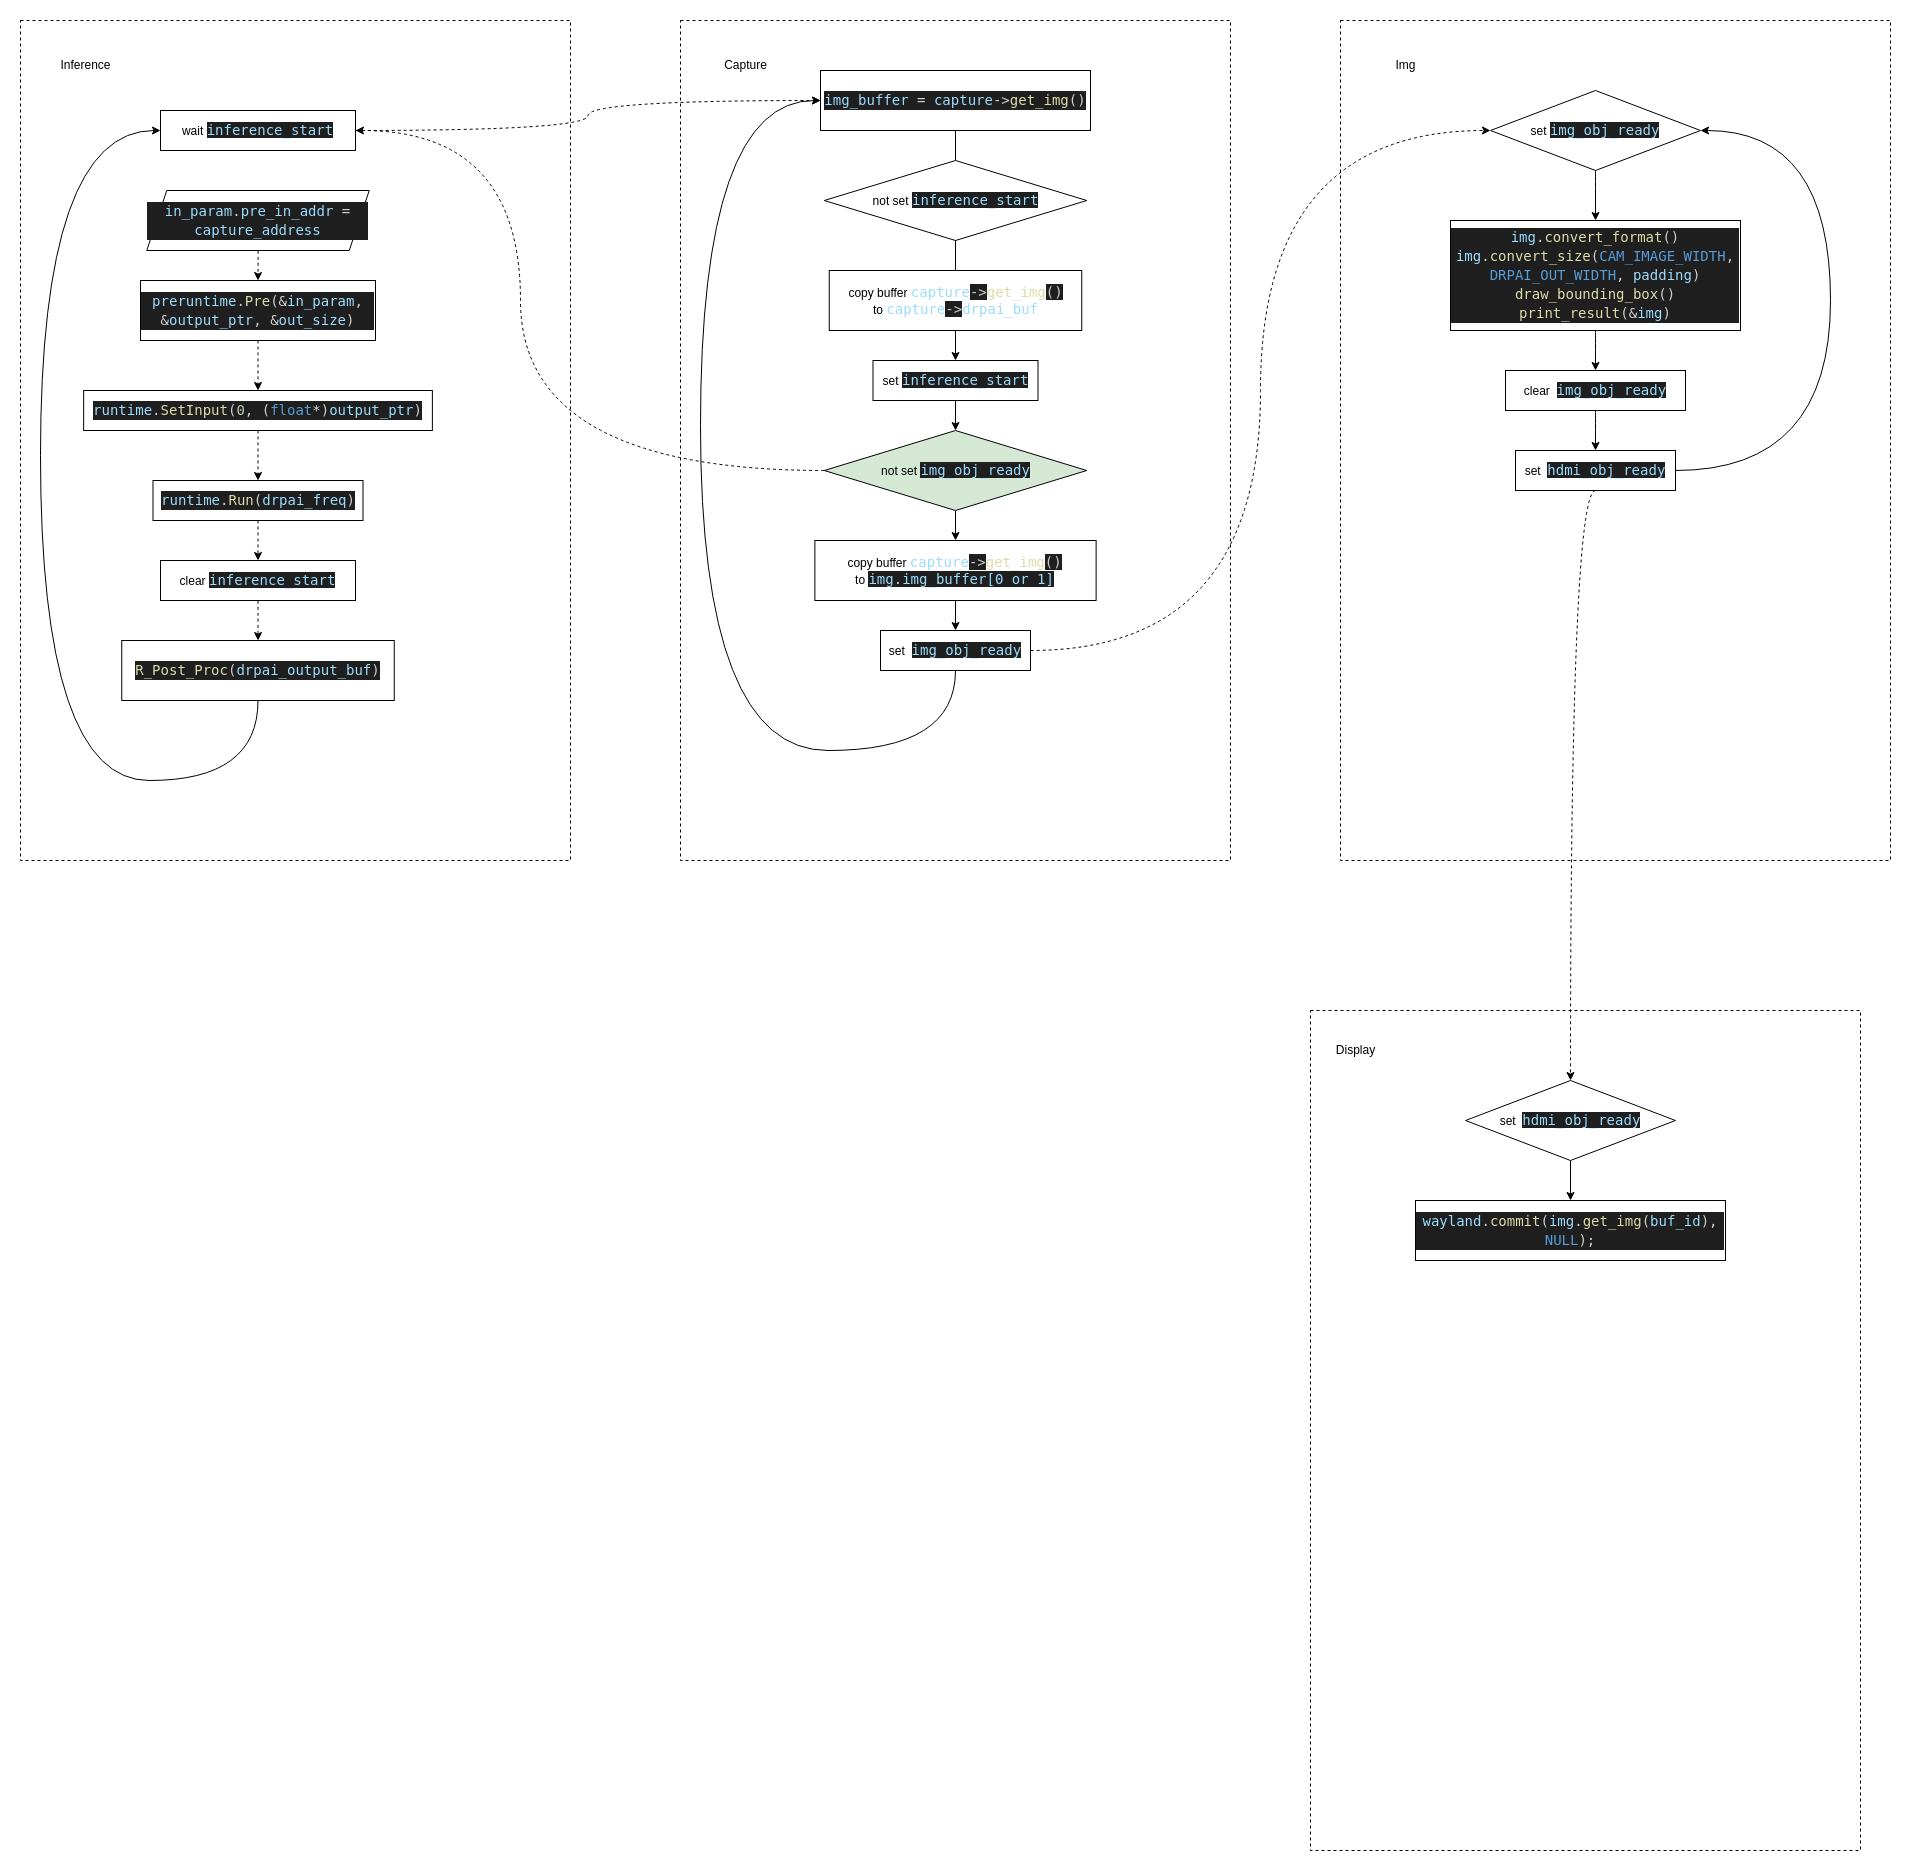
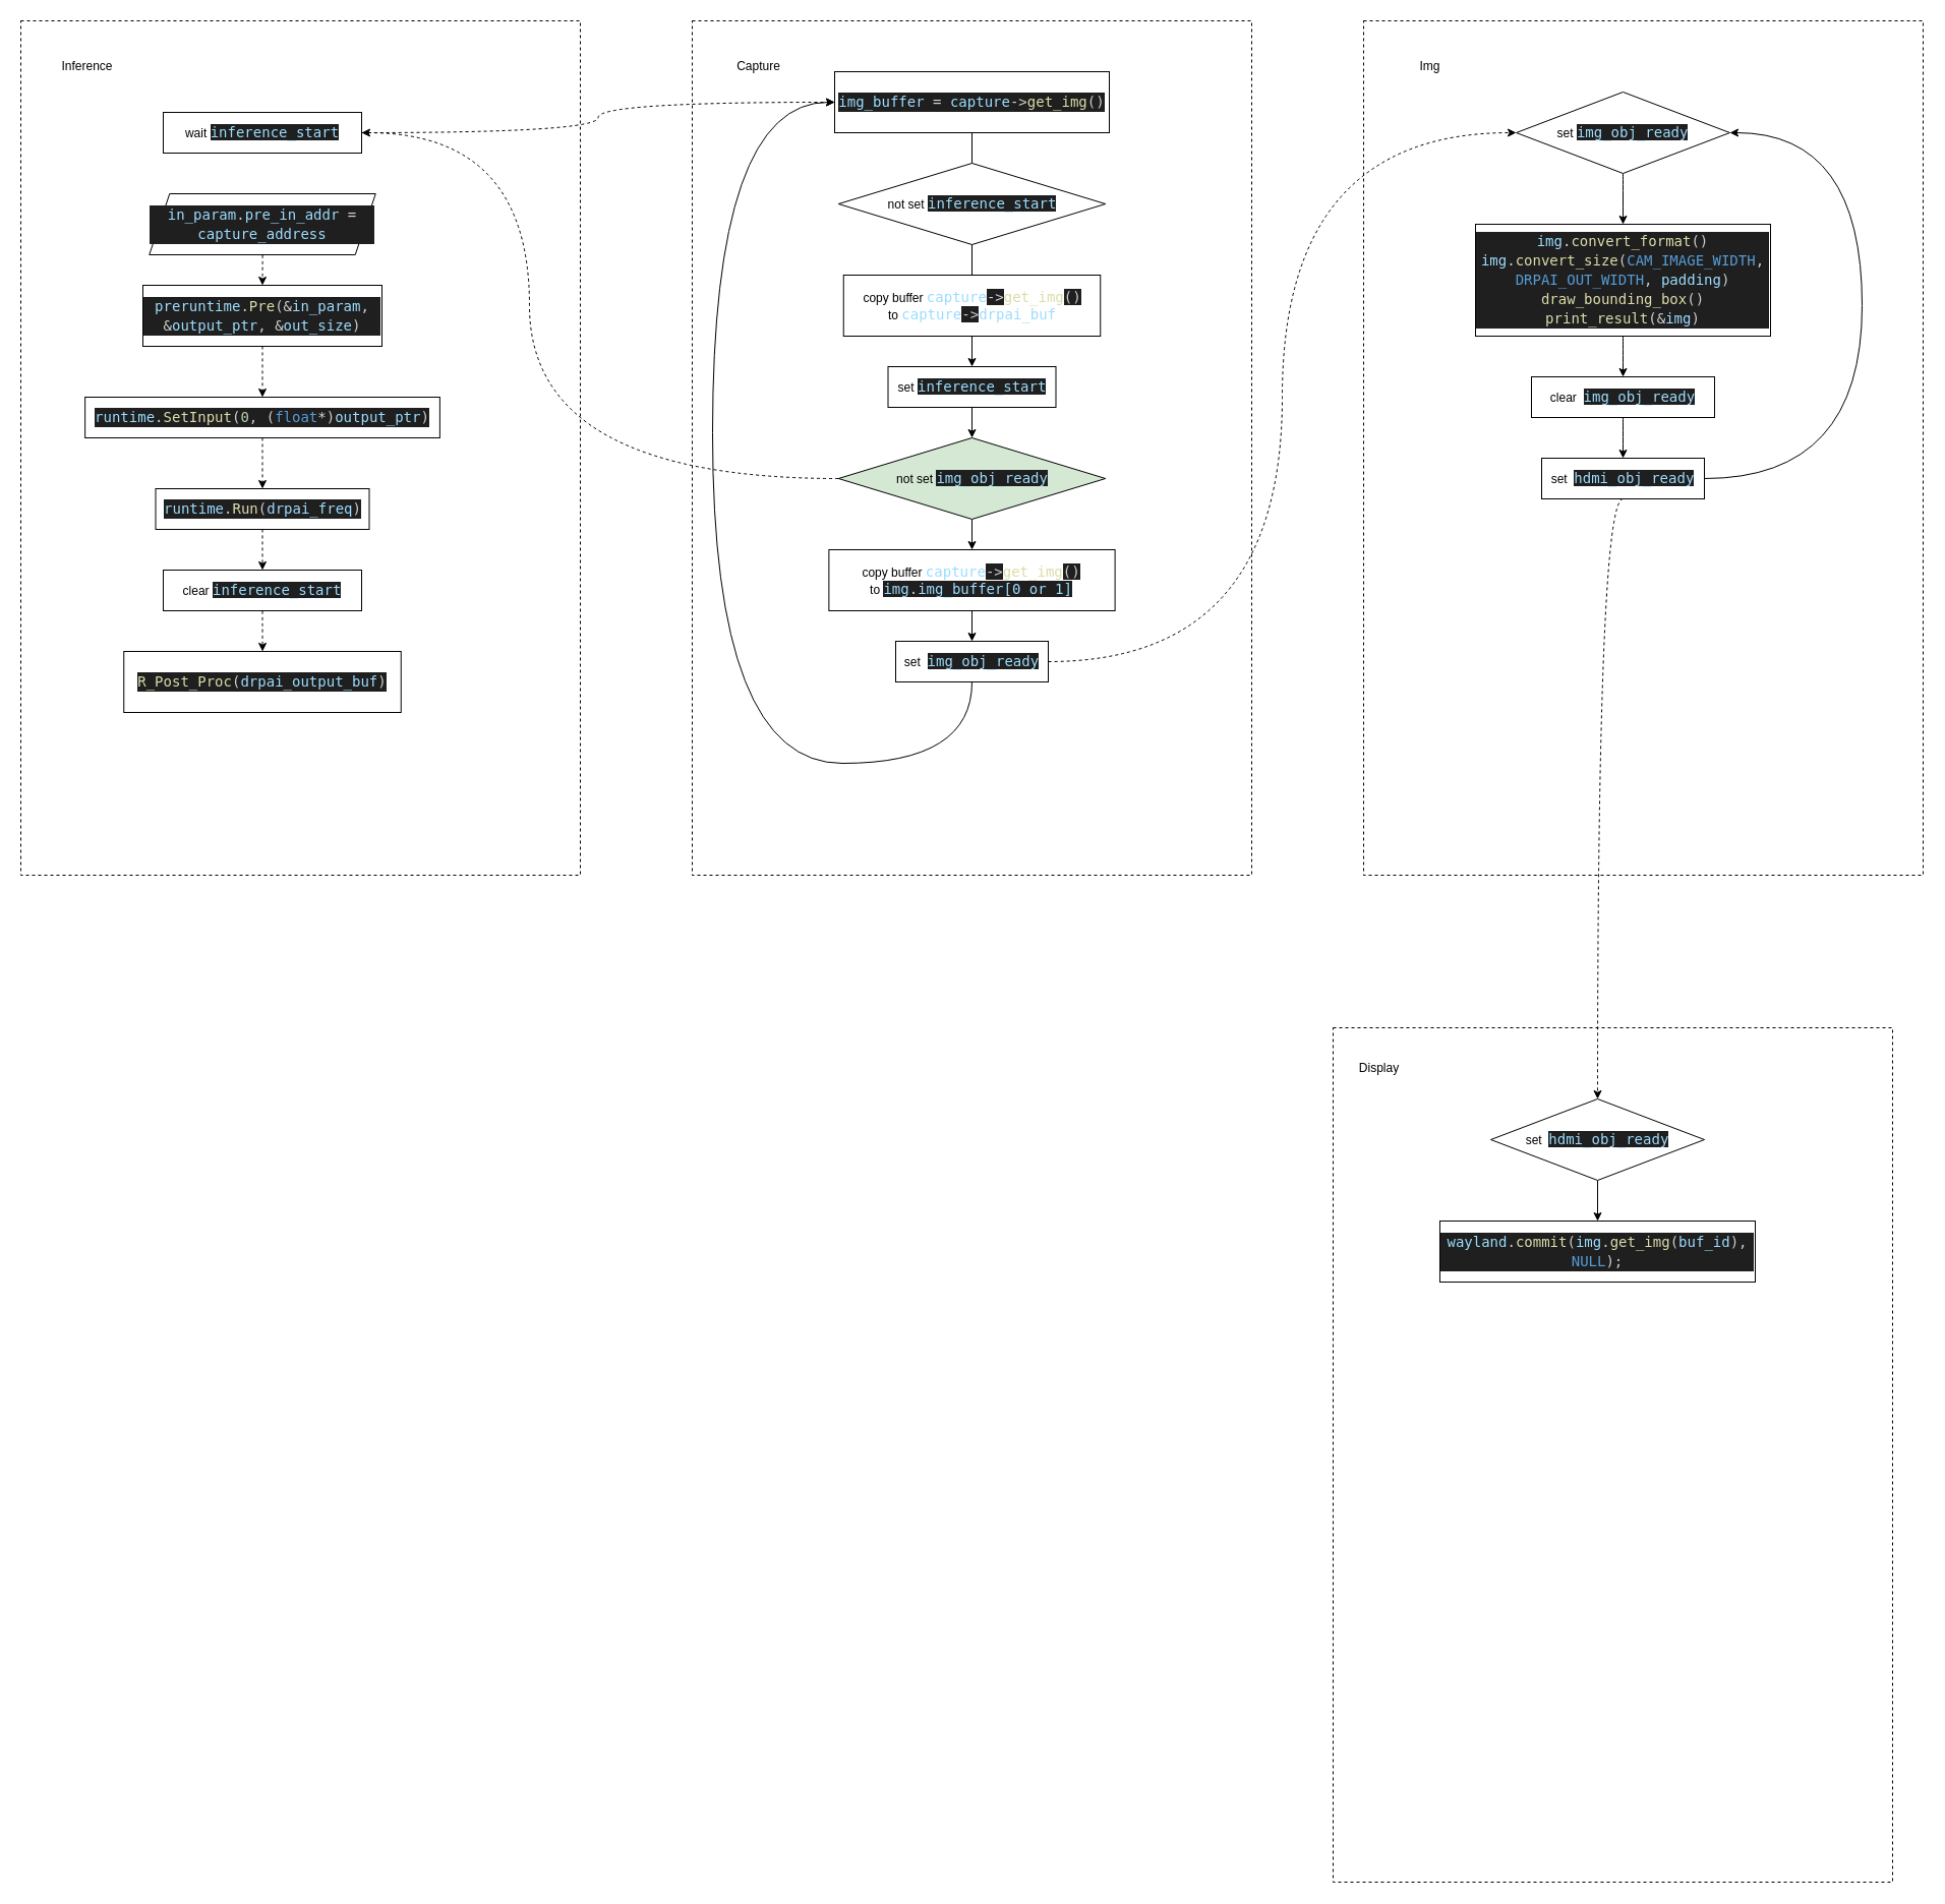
- <mxCell id="50" style="edgeStyle=orthogonalEdgeStyle;curved=1;html=1;exitX=0.5;exitY=1;exitDx=0;exitDy=0;entryX=0;entryY=0.5;entryDx=0;entryDy=0;" parent="1" source="51" target="39" edge="1"><mxGeometry relative="1" as="geometry"><Array as="points"><mxPoint x="258" y="780" /><mxPoint x="40" y="780" /><mxPoint x="40" y="130" /></Array></mxGeometry></mxCell>
